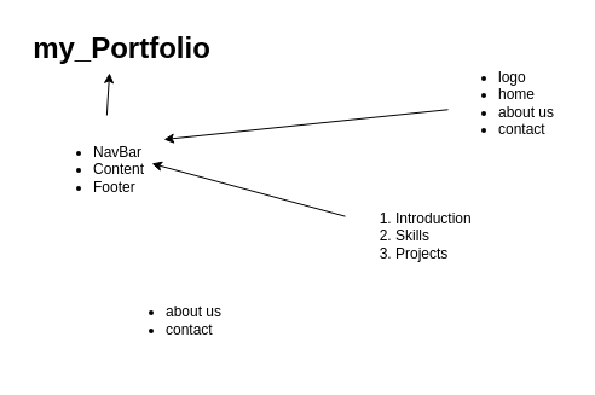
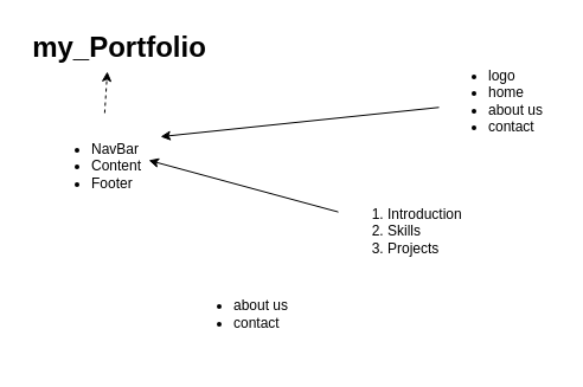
- <mxCell id="3" style="edgeStyle=none;html=1;entryX=0.438;entryY=1;entryDx=0;entryDy=0;entryPerimeter=0;" edge="1" parent="1" source="4" target="2"><mxGeometry relative="1" as="geometry" /></mxCell>
+ <mxCell id="3" style="edgeStyle=none;html=1;entryX=0.438;entryY=1;entryDx=0;entryDy=0;entryPerimeter=0;dashed=1;" edge="1" parent="1" source="4" target="2"><mxGeometry relative="1" as="geometry" /></mxCell>
- <mxCell id="9" value="&lt;ul&gt;&lt;li&gt;about us&lt;/li&gt;&lt;li&gt;contact&lt;/li&gt;&lt;/ul&gt;" style="text;strokeColor=none;fillColor=none;html=1;whiteSpace=wrap;verticalAlign=middle;overflow=hidden;" vertex="1" parent="1"><mxGeometry x="95" y="225" width="100" height="80" as="geometry" /></mxCell>
+ <mxCell id="9" value="&lt;ul&gt;&lt;li&gt;about us&lt;/li&gt;&lt;li&gt;contact&lt;/li&gt;&lt;/ul&gt;" style="text;strokeColor=none;fillColor=none;html=1;whiteSpace=wrap;verticalAlign=middle;overflow=hidden;" vertex="1" parent="1"><mxGeometry x="155" y="225" width="100" height="80" as="geometry" /></mxCell>
